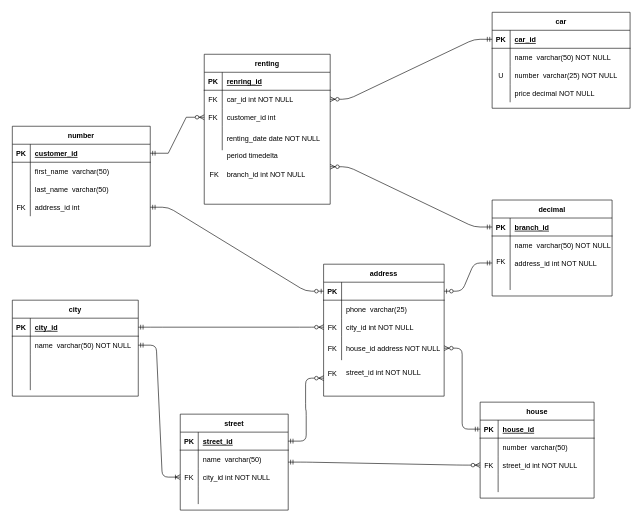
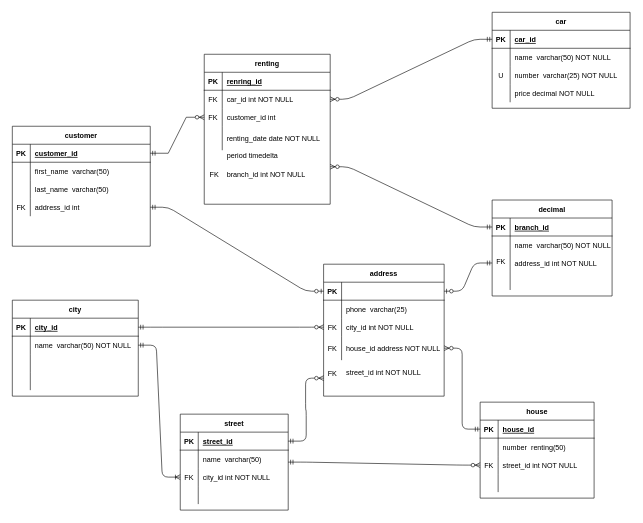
- <mxCell id="2" value="number" style="shape=table;startSize=30;container=1;collapsible=1;childLayout=tableLayout;fixedRows=1;rowLines=0;fontStyle=1;align=center;resizeLast=1;" parent="1" vertex="1"><mxGeometry x="20" y="210" width="230" height="200" as="geometry" /></mxCell>
+ <mxCell id="2" value="customer" style="shape=table;startSize=30;container=1;collapsible=1;childLayout=tableLayout;fixedRows=1;rowLines=0;fontStyle=1;align=center;resizeLast=1;" parent="1" vertex="1"><mxGeometry x="20" y="210" width="230" height="200" as="geometry" /></mxCell>
- <mxCell id="87" value="number  varchar(50)" style="shape=partialRectangle;connectable=0;fillColor=none;top=0;left=0;bottom=0;right=0;align=left;spacingLeft=6;overflow=hidden;" parent="85" vertex="1"><mxGeometry x="30" width="160" height="30" as="geometry" /></mxCell>
+ <mxCell id="87" value="number  renting(50)" style="shape=partialRectangle;connectable=0;fillColor=none;top=0;left=0;bottom=0;right=0;align=left;spacingLeft=6;overflow=hidden;" parent="85" vertex="1"><mxGeometry x="30" width="160" height="30" as="geometry" /></mxCell>
